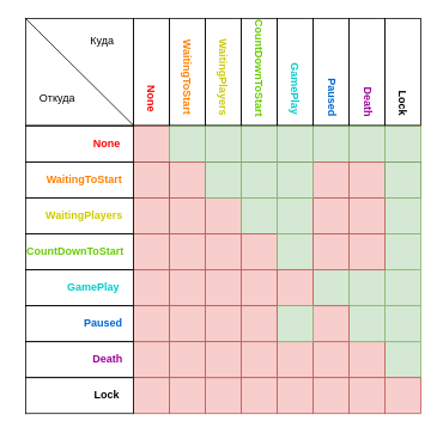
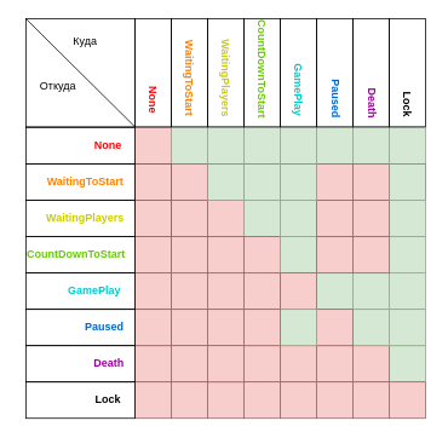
- <mxCell id="96" value="&lt;font color=&quot;#000000&quot;&gt;Куда&lt;/font&gt;" style="text;html=1;align=center;verticalAlign=middle;resizable=0;points=[];autosize=1;strokeColor=none;fillColor=none;fontColor=#990099;" vertex="1" parent="1"><mxGeometry x="88" y="30" width="50" height="30" as="geometry" /></mxCell>
+ <mxCell id="96" value="&lt;font color=&quot;#000000&quot;&gt;Куда&lt;/font&gt;" style="text;html=1;align=center;verticalAlign=middle;resizable=0;points=[];autosize=1;strokeColor=none;fillColor=none;fontColor=#990099;" vertex="1" parent="1"><mxGeometry x="68" y="30" width="50" height="30" as="geometry" /></mxCell>
- <mxCell id="95" value="&lt;font color=&quot;#000000&quot;&gt;Откуда&lt;/font&gt;" style="text;html=1;align=center;verticalAlign=middle;resizable=0;points=[];autosize=1;strokeColor=none;fillColor=none;fontColor=#990099;" vertex="1" parent="1"><mxGeometry x="33" y="94" width="60" height="30" as="geometry" /></mxCell>
+ <mxCell id="95" value="&lt;font color=&quot;#000000&quot;&gt;Откуда&lt;/font&gt;" style="text;html=1;align=center;verticalAlign=middle;resizable=0;points=[];autosize=1;strokeColor=none;fillColor=none;fontColor=#990099;" vertex="1" parent="1"><mxGeometry x="33" y="79" width="60" height="30" as="geometry" /></mxCell>
